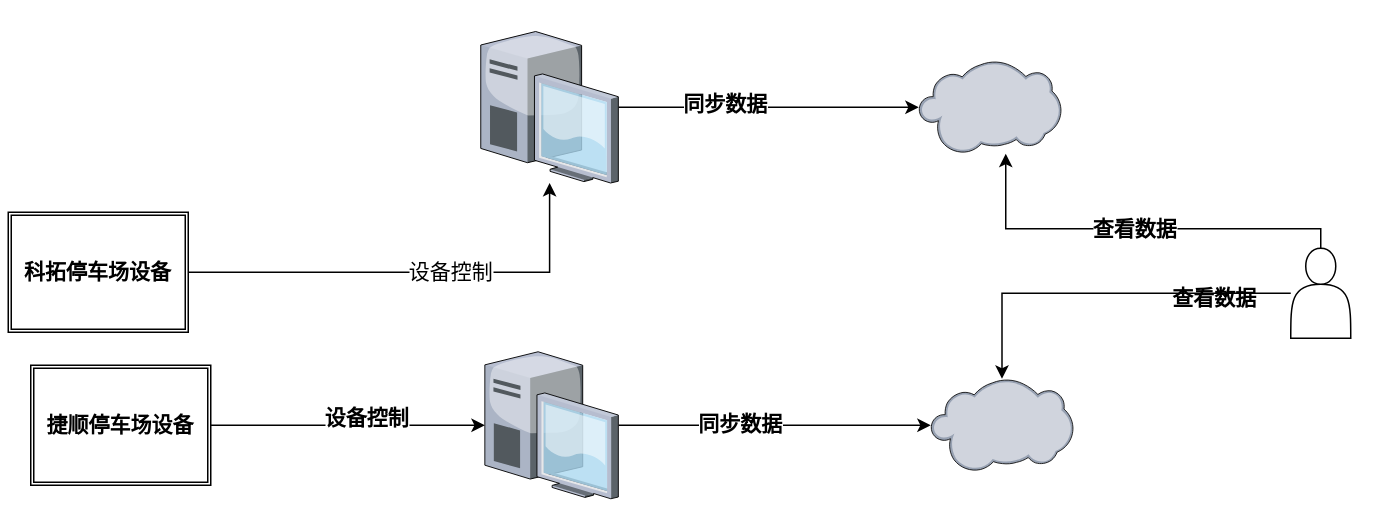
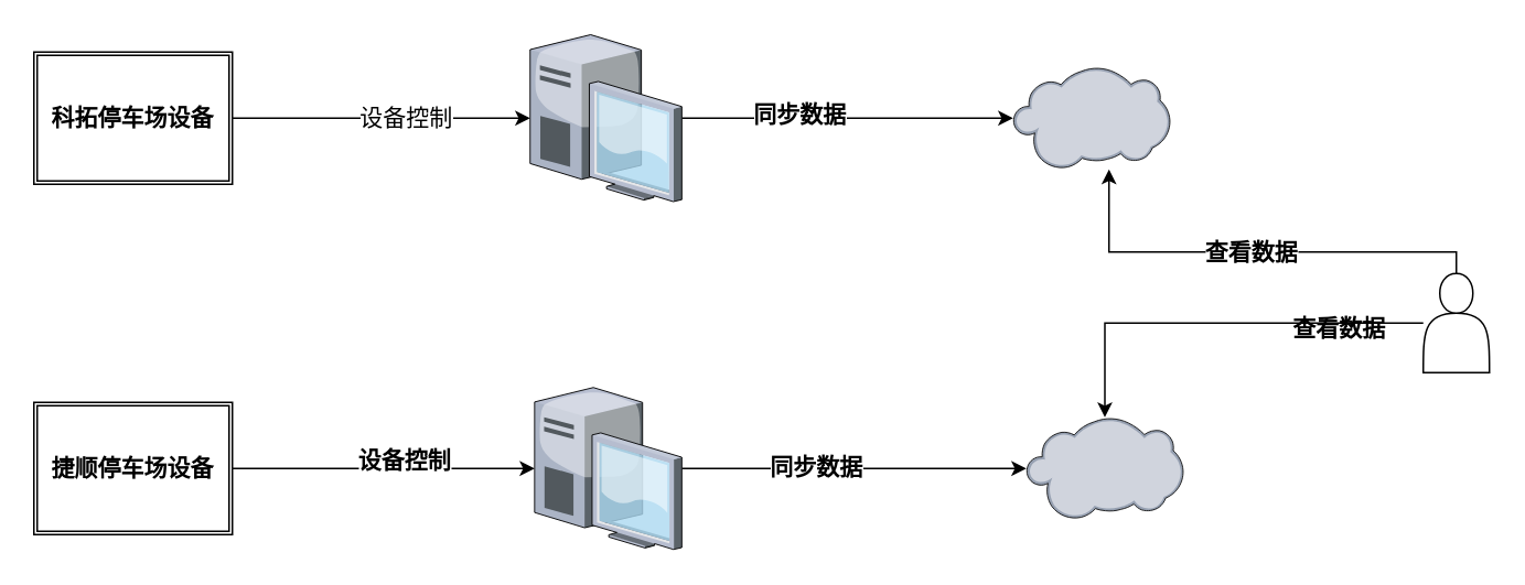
- <mxCell id="10" value="&lt;font style=&quot;font-size: 14px&quot;&gt;&lt;b&gt;科拓停车场设备&lt;/b&gt;&lt;/font&gt;" style="shape=ext;double=1;rounded=0;whiteSpace=wrap;html=1;" vertex="1" parent="1"><mxGeometry x="5" y="141" width="120" height="80" as="geometry" /></mxCell>
+ <mxCell id="10" value="&lt;font style=&quot;font-size: 14px&quot;&gt;&lt;b&gt;科拓停车场设备&lt;/b&gt;&lt;/font&gt;" style="shape=ext;double=1;rounded=0;whiteSpace=wrap;html=1;" vertex="1" parent="1"><mxGeometry x="20" y="31" width="120" height="80" as="geometry" /></mxCell>
